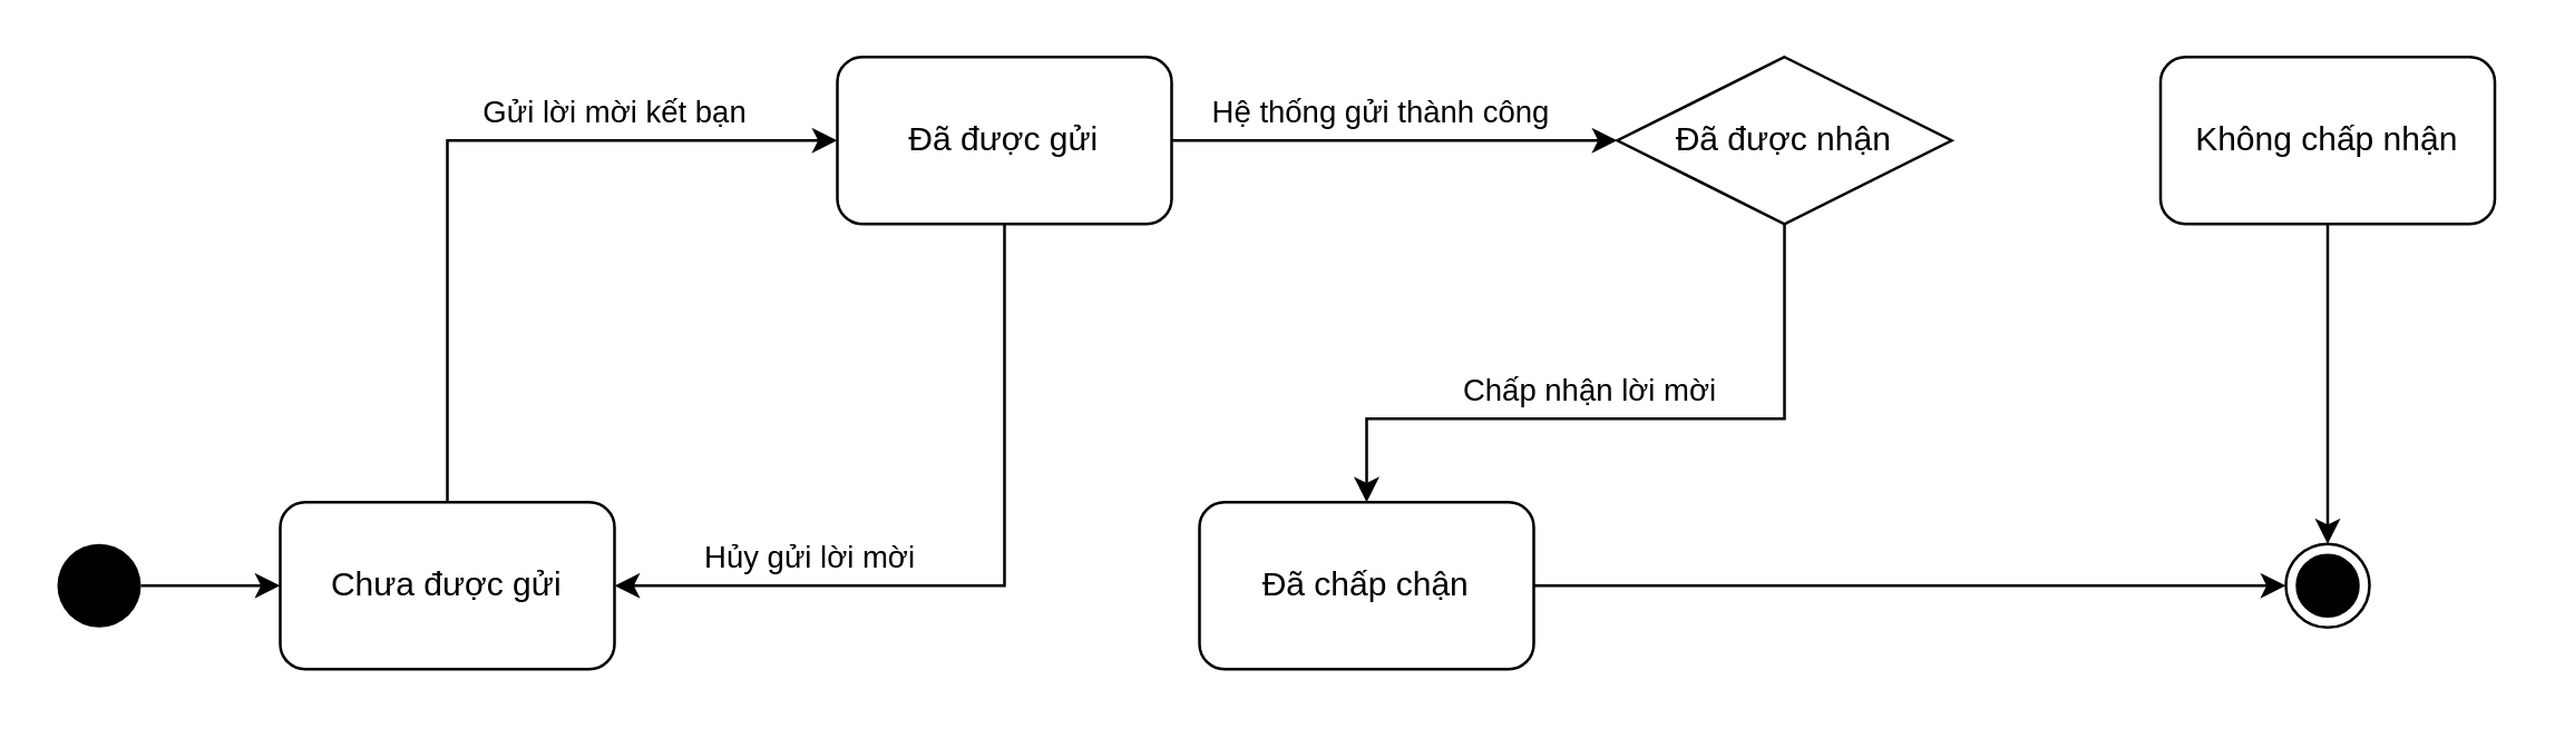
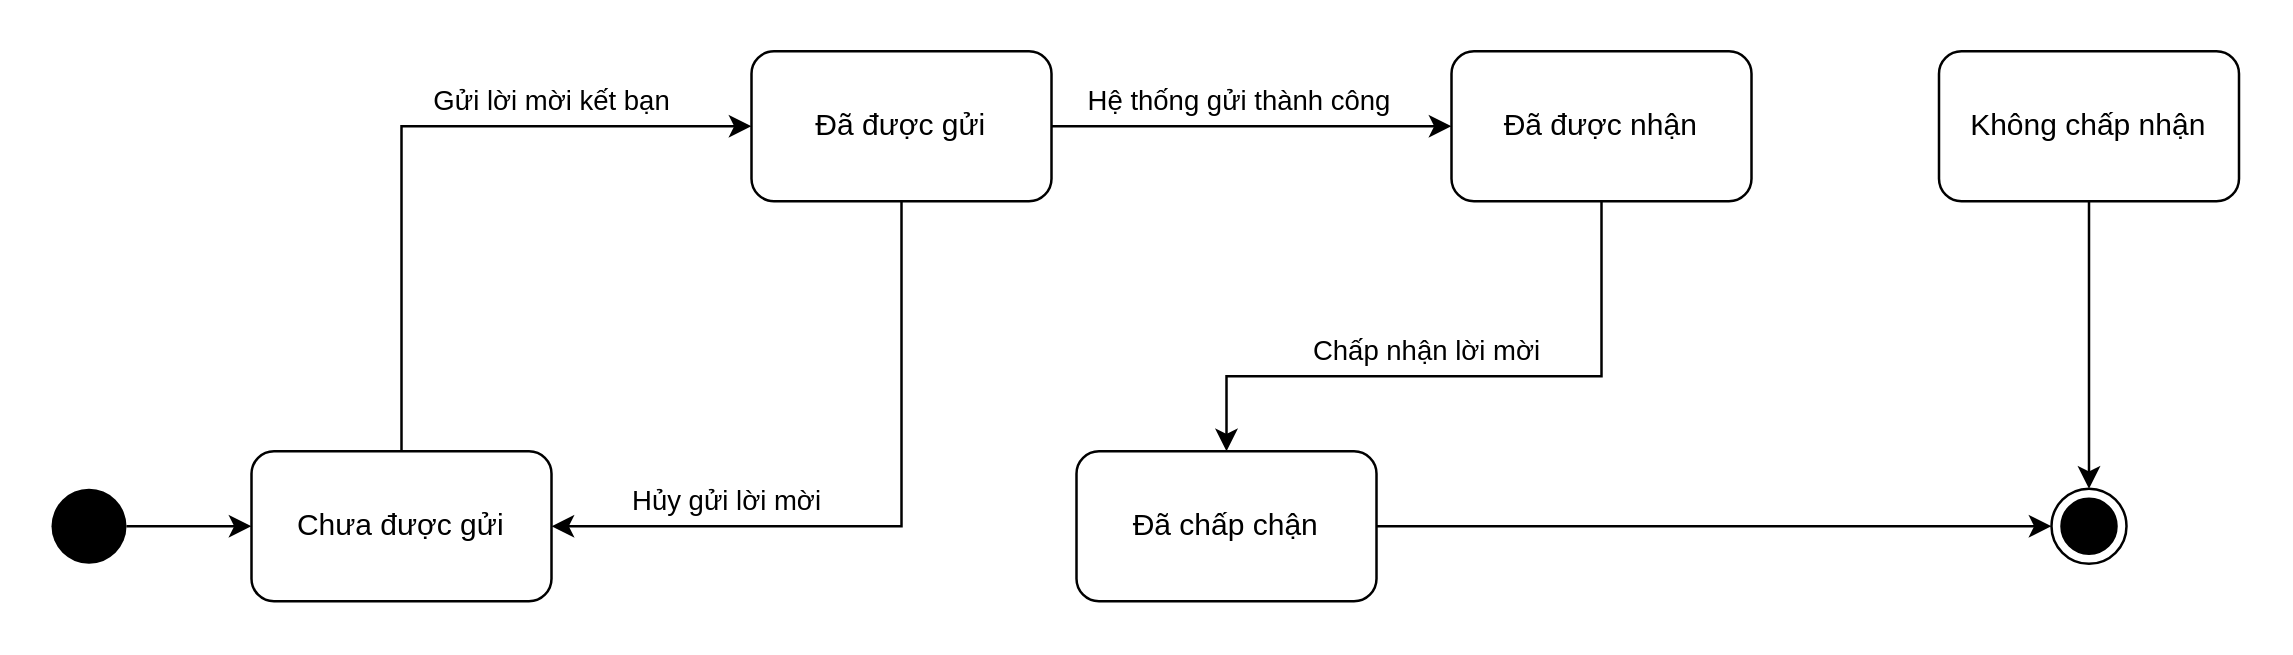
- <mxCell id="13" value="Đã được nhận" style="rhombus;whiteSpace=wrap;html=1;" vertex="1" parent="1"><mxGeometry x="580" y="20" width="120" height="60" as="geometry" /></mxCell>
+ <mxCell id="13" value="Đã được nhận" style="rounded=1;whiteSpace=wrap;html=1;" vertex="1" parent="1"><mxGeometry x="580" y="20" width="120" height="60" as="geometry" /></mxCell>
